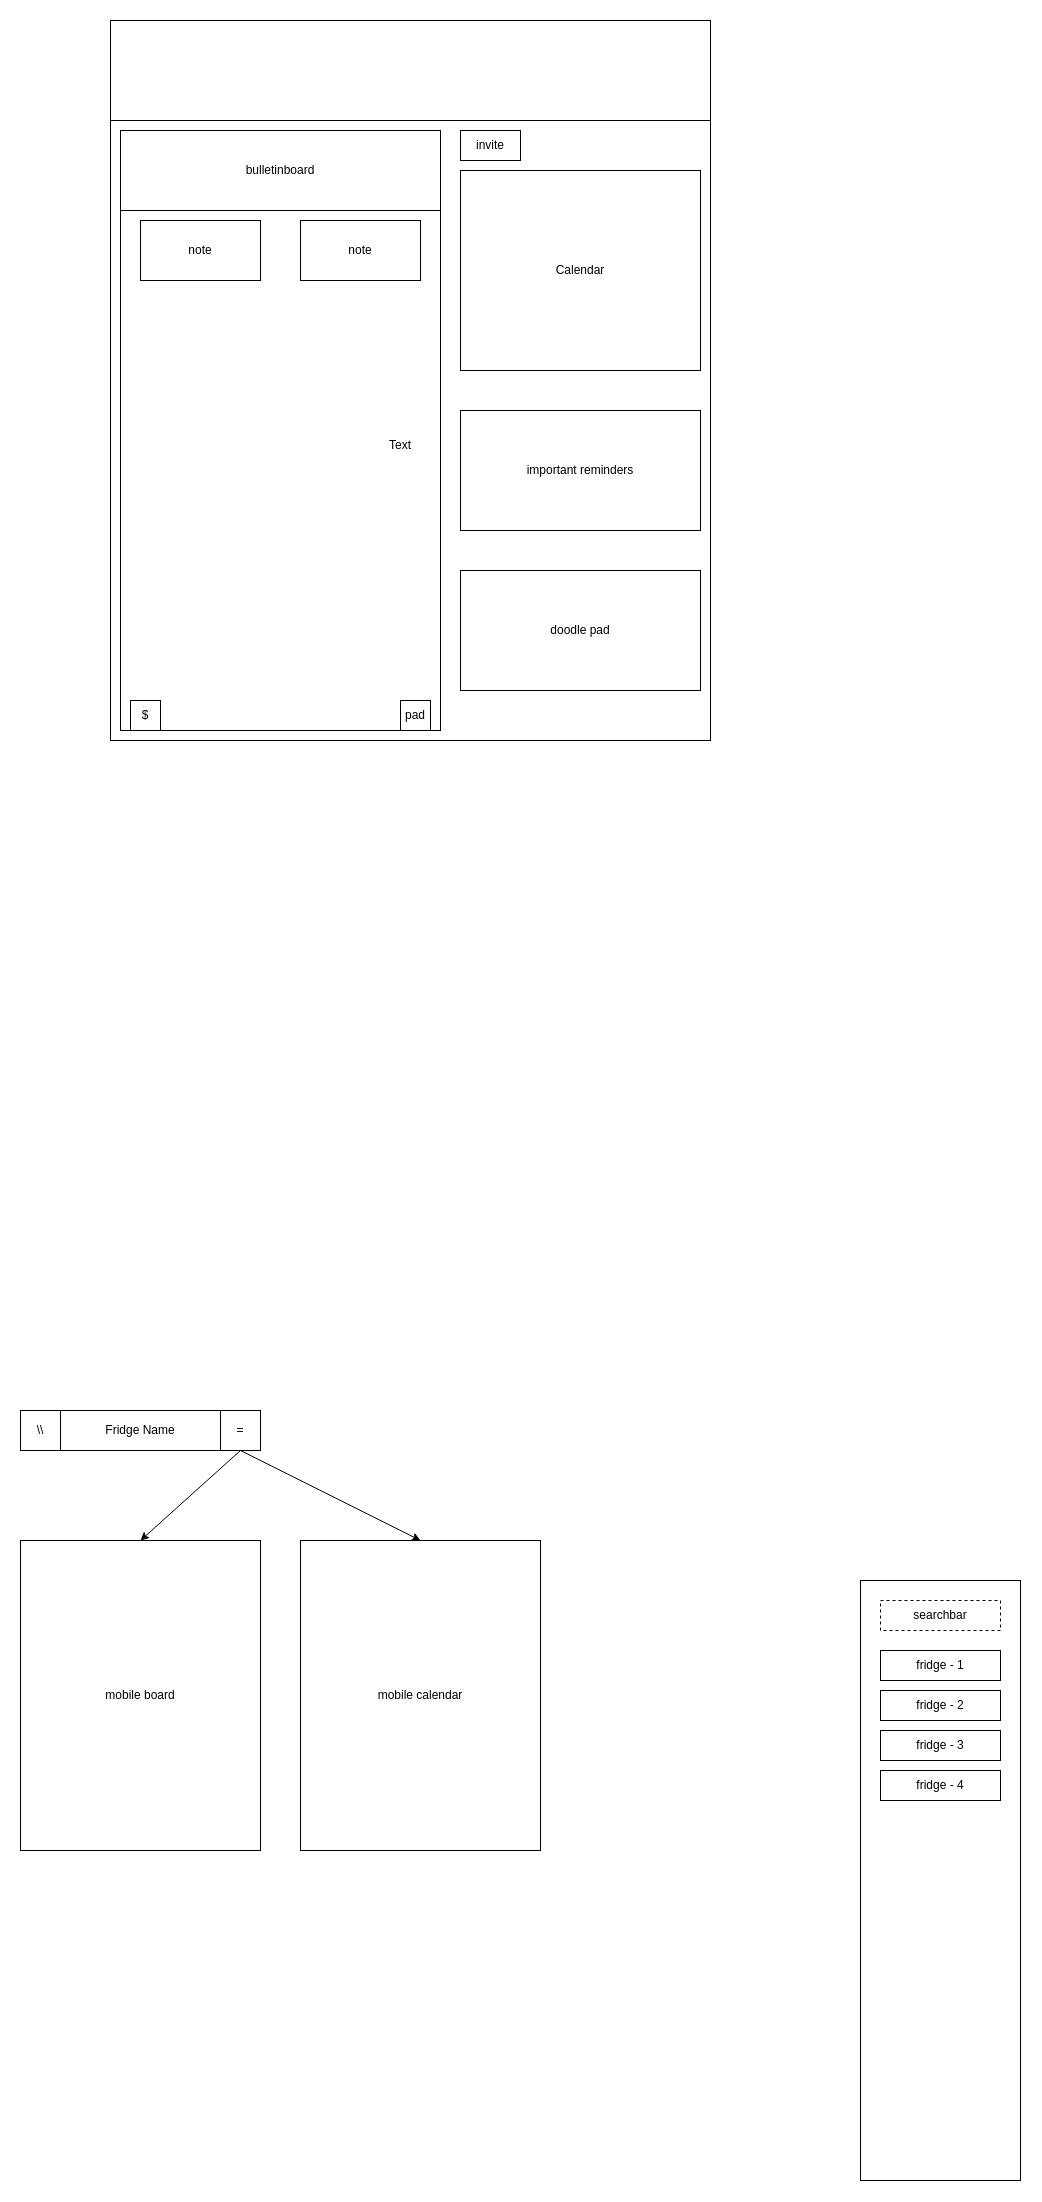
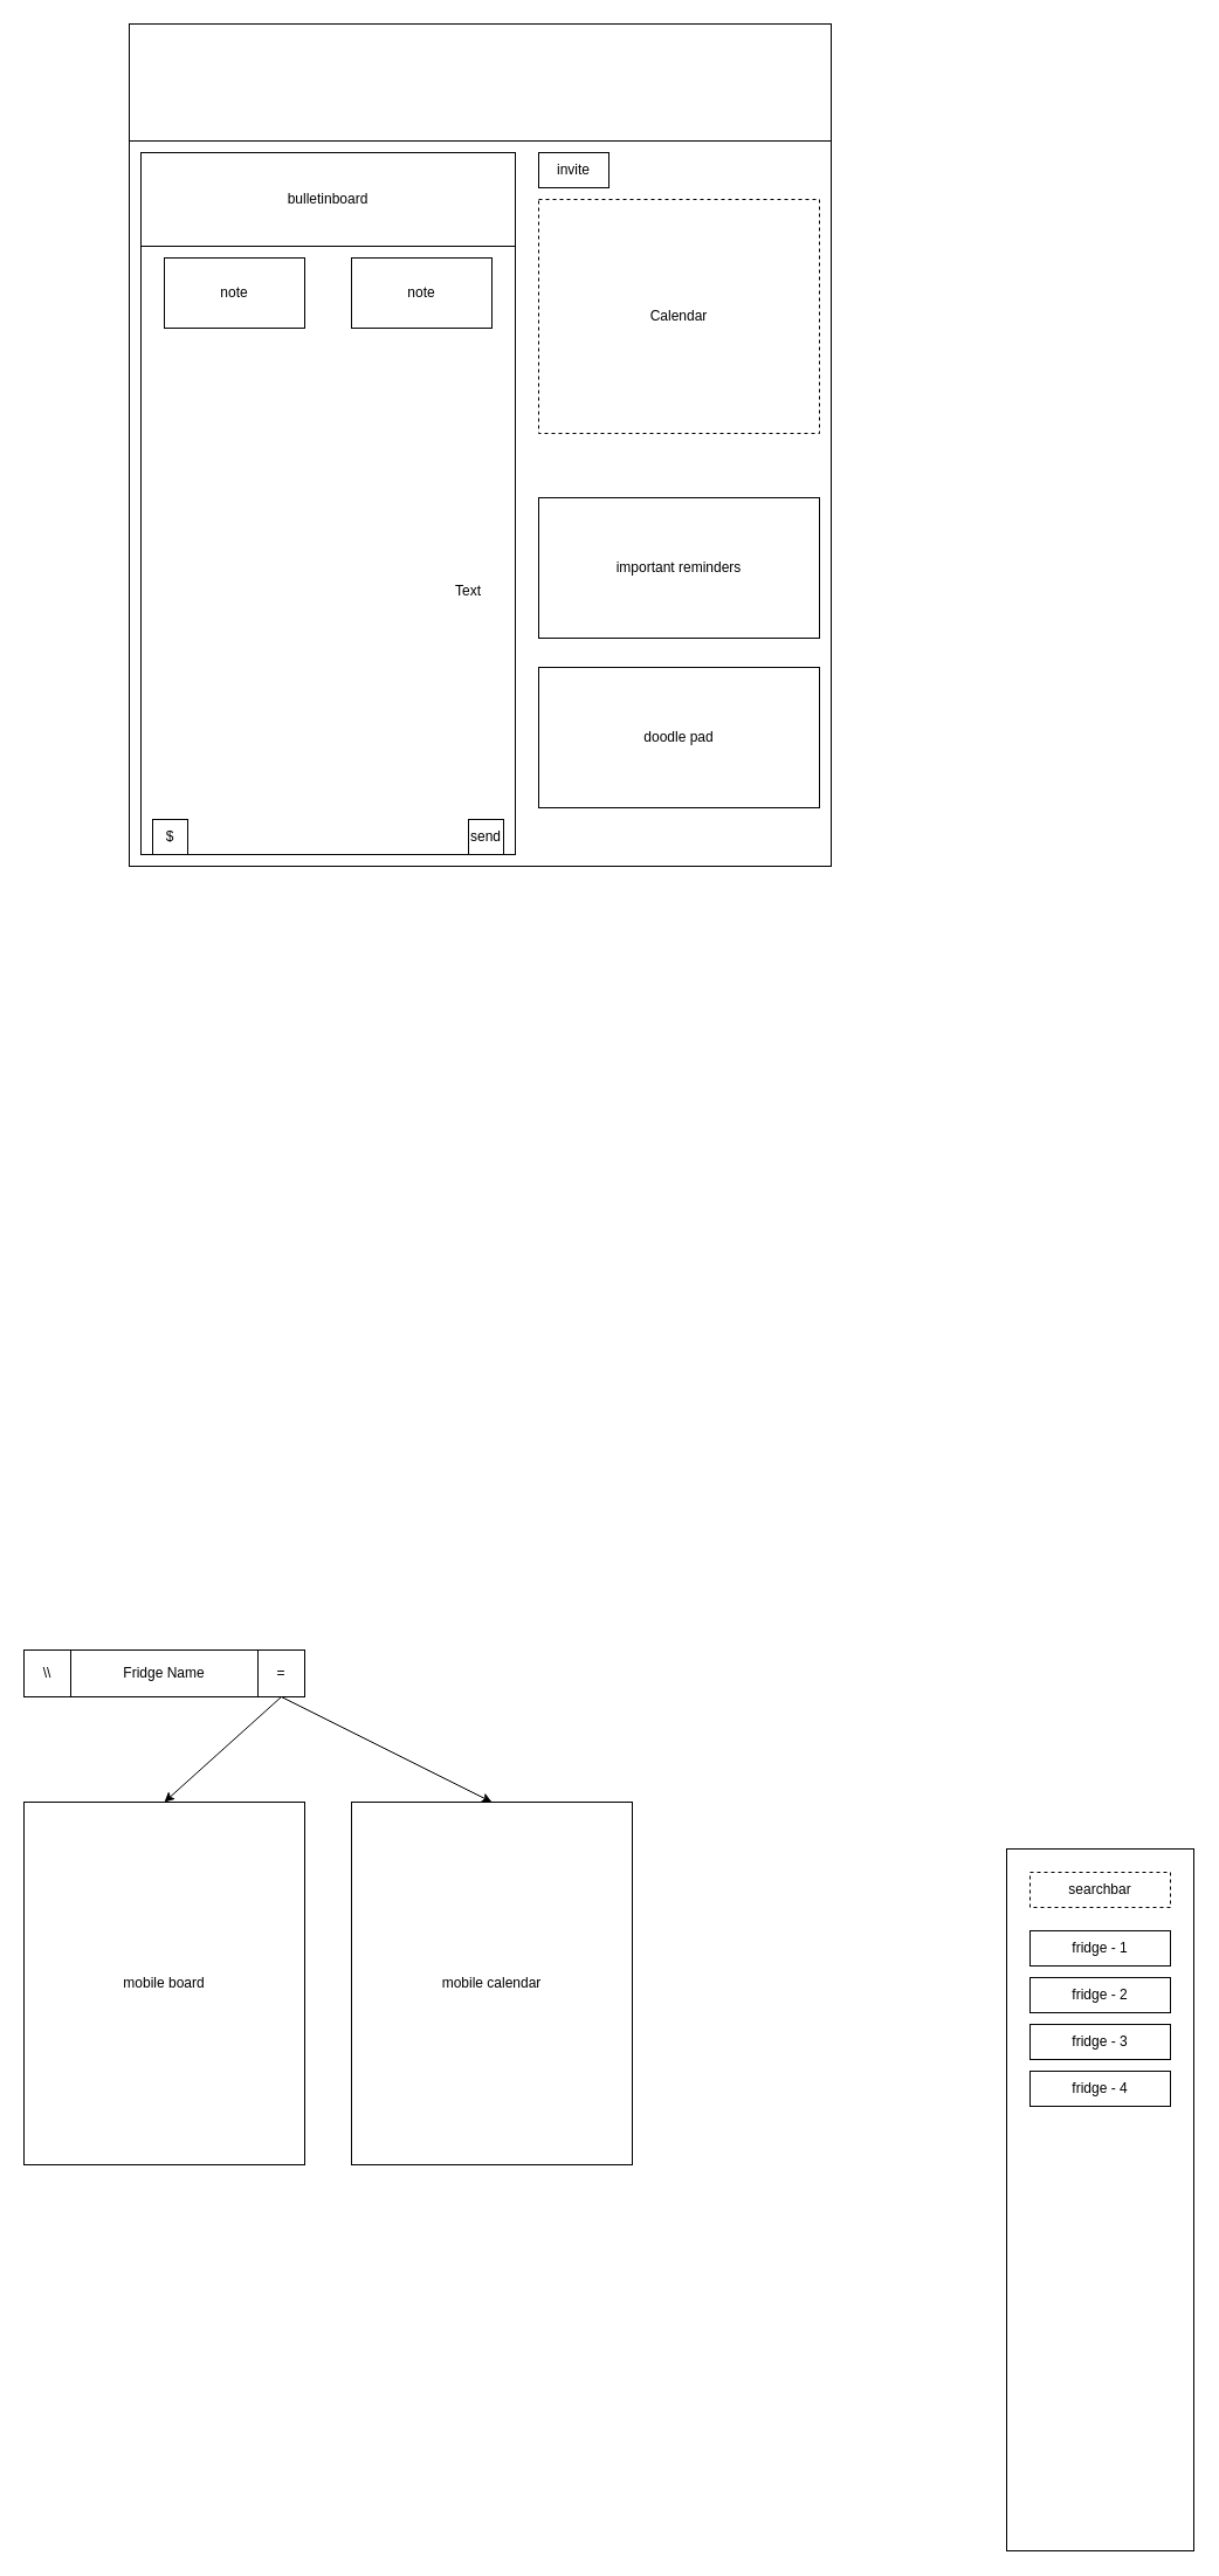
- <mxCell id="13" value="Calendar" style="rounded=0;whiteSpace=wrap;html=1;" parent="1" vertex="1"><mxGeometry x="460" y="170" width="240" height="200" as="geometry" /></mxCell>
+ <mxCell id="13" value="Calendar" style="rounded=0;whiteSpace=wrap;html=1;dashed=1;" parent="1" vertex="1"><mxGeometry x="460" y="170" width="240" height="200" as="geometry" /></mxCell>
- <mxCell id="27" value="Text" style="text;strokeColor=none;align=center;fillColor=none;html=1;verticalAlign=middle;whiteSpace=wrap;rounded=0;" vertex="1" parent="1"><mxGeometry x="370" y="430" width="60" height="30" as="geometry" /></mxCell>
+ <mxCell id="27" value="Text" style="text;strokeColor=none;align=center;fillColor=none;html=1;verticalAlign=middle;whiteSpace=wrap;rounded=0;" vertex="1" parent="1"><mxGeometry x="370" y="490" width="60" height="30" as="geometry" /></mxCell>
- <mxCell id="14" value="important reminders" style="rounded=0;whiteSpace=wrap;html=1;" parent="1" vertex="1"><mxGeometry x="460" y="410" width="240" height="120" as="geometry" /></mxCell>
+ <mxCell id="14" value="important reminders" style="rounded=0;whiteSpace=wrap;html=1;" parent="1" vertex="1"><mxGeometry x="460" y="425" width="240" height="120" as="geometry" /></mxCell>
- <mxCell id="17" value="pad" style="rounded=0;whiteSpace=wrap;html=1;" parent="1" vertex="1"><mxGeometry x="400" y="700" width="30" height="30" as="geometry" /></mxCell>
+ <mxCell id="17" value="send" style="rounded=0;whiteSpace=wrap;html=1;" parent="1" vertex="1"><mxGeometry x="400" y="700" width="30" height="30" as="geometry" /></mxCell>
